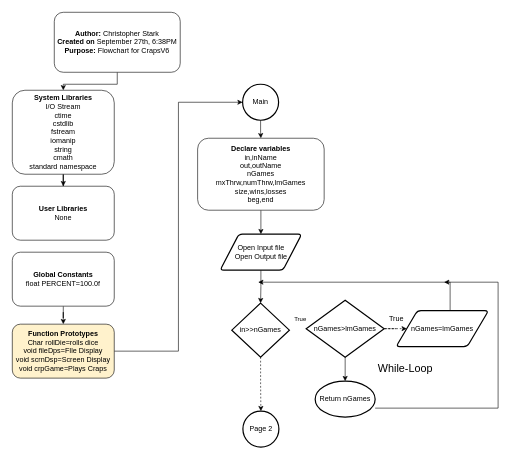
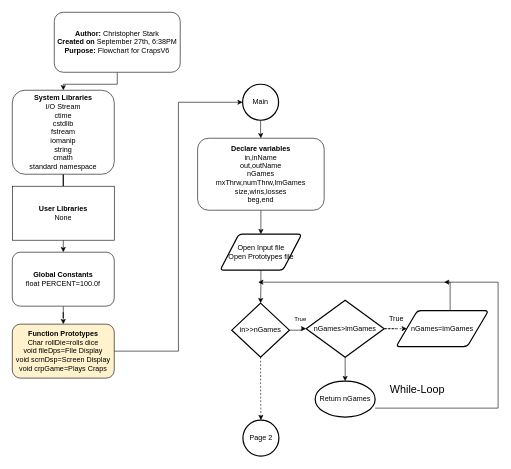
- <mxCell id="4" style="edgeStyle=orthogonalEdgeStyle;rounded=0;orthogonalLoop=1;jettySize=auto;html=1;entryX=0.5;entryY=0;entryDx=0;entryDy=0;" edge="1" parent="1" source="5" target="7"><mxGeometry relative="1" as="geometry" /></mxCell>
+ <mxCell id="4" style="edgeStyle=orthogonalEdgeStyle;rounded=0;orthogonalLoop=1;jettySize=auto;html=1;entryX=0.5;entryY=0;entryDx=0;entryDy=0;endArrow=none;" edge="1" parent="1" source="5" target="7"><mxGeometry relative="1" as="geometry" /></mxCell>
- <mxCell id="7" value="&lt;b&gt;User Libraries&lt;/b&gt;&lt;br&gt;None" style="rounded=1;whiteSpace=wrap;html=1;fontSize=12;glass=0;strokeWidth=1;shadow=0;" vertex="1" parent="1"><mxGeometry y="310" width="170" height="90" as="geometry" x="20" /></mxCell>
+ <mxCell id="7" value="&lt;b&gt;User Libraries&lt;/b&gt;&lt;br&gt;None" style="whiteSpace=wrap;html=1;fontSize=12;glass=0;strokeWidth=1;shadow=0;rounded=0;" vertex="1" parent="1"><mxGeometry y="310" width="170" height="90" as="geometry" x="20" /></mxCell>
+ <mxCell id="6" style="edgeStyle=orthogonalEdgeStyle;rounded=0;orthogonalLoop=1;jettySize=auto;html=1;exitX=0.5;exitY=1;exitDx=0;exitDy=0;entryX=0.5;entryY=0;entryDx=0;entryDy=0;" edge="1" parent="1" source="7" target="9"><mxGeometry relative="1" as="geometry" /></mxCell>
- <mxCell id="17" value="Open Input file&lt;br&gt;Open Output file" style="shape=parallelogram;html=1;strokeWidth=2;perimeter=parallelogramPerimeter;whiteSpace=wrap;rounded=1;arcSize=12;size=0.23;" vertex="1" parent="1"><mxGeometry x="366.5" y="390" width="136" height="60" as="geometry" /></mxCell>
+ <mxCell id="17" value="Open Input file&lt;br&gt;Open Prototypes file" style="shape=parallelogram;html=1;strokeWidth=2;perimeter=parallelogramPerimeter;whiteSpace=wrap;rounded=1;arcSize=12;size=0.23;" vertex="1" parent="1"><mxGeometry x="366.5" y="390" width="136" height="60" as="geometry" /></mxCell>
+ <mxCell id="19" value="" style="edgeStyle=orthogonalEdgeStyle;rounded=0;orthogonalLoop=1;jettySize=auto;html=1;fontSize=18;" edge="1" parent="1" source="20" target="29"><mxGeometry relative="1" as="geometry" /></mxCell>
- <mxCell id="26" value="While-Loop" style="text;html=1;align=center;verticalAlign=middle;resizable=0;points=[];autosize=1;strokeColor=none;fillColor=none;fontSize=18;" vertex="1" parent="1"><mxGeometry x="620" y="595" width="110" height="40" as="geometry" /></mxCell>
+ <mxCell id="26" value="While-Loop" style="text;html=1;align=center;verticalAlign=middle;resizable=0;points=[];autosize=1;strokeColor=none;fillColor=none;fontSize=18;" vertex="1" parent="1"><mxGeometry x="640" y="630" width="110" height="40" as="geometry" /></mxCell>
- <mxCell id="25" value="Page 2" style="strokeWidth=2;html=1;shape=mxgraph.flowchart.start_2;whiteSpace=wrap;" vertex="1" parent="1"><mxGeometry x="404.5" y="685" width="60" height="60" as="geometry" /></mxCell>
+ <mxCell id="25" value="Page 2" style="strokeWidth=2;html=1;shape=mxgraph.flowchart.start_2;whiteSpace=wrap;" vertex="1" parent="1"><mxGeometry x="404.5" y="700" width="60" height="60" as="geometry" /></mxCell>
